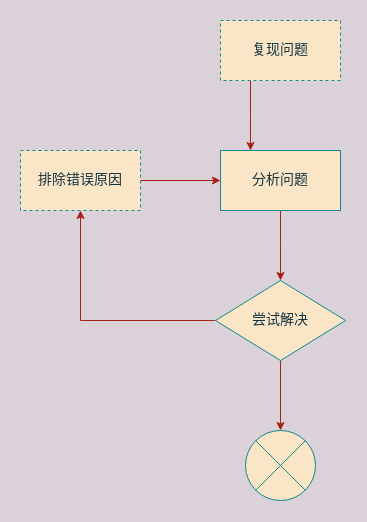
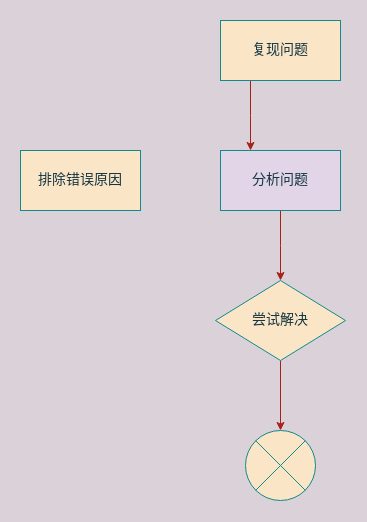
- <mxCell id="3" value="复现问题" style="rounded=0;whiteSpace=wrap;html=1;fillColor=#FAE5C7;strokeColor=#0F8B8D;fontColor=#143642;fontSize=14;fontFamily=腾讯体;dashed=1;" vertex="1" parent="1"><mxGeometry x="220" y="20" width="120" height="60" as="geometry" /></mxCell>
+ <mxCell id="3" value="复现问题" style="rounded=0;whiteSpace=wrap;html=1;fillColor=#FAE5C7;strokeColor=#0F8B8D;fontColor=#143642;fontSize=14;fontFamily=腾讯体;" vertex="1" parent="1"><mxGeometry x="220" y="20" width="120" height="60" as="geometry" /></mxCell>
- <mxCell id="11" value="排除错误原因" style="rounded=0;whiteSpace=wrap;html=1;fillColor=#FAE5C7;strokeColor=#0F8B8D;fontColor=#143642;fontSize=14;fontFamily=腾讯体;dashed=1;" vertex="1" parent="1"><mxGeometry x="20" y="150" width="120" height="60" as="geometry" /></mxCell>
+ <mxCell id="11" value="排除错误原因" style="rounded=0;whiteSpace=wrap;html=1;fillColor=#FAE5C7;strokeColor=#0F8B8D;fontColor=#143642;fontSize=14;fontFamily=腾讯体;" vertex="1" parent="1"><mxGeometry x="20" y="150" width="120" height="60" as="geometry" /></mxCell>
- <mxCell id="10" style="edgeStyle=orthogonalEdgeStyle;rounded=0;orthogonalLoop=1;jettySize=auto;html=1;exitX=1;exitY=0.5;exitDx=0;exitDy=0;entryX=0;entryY=0.5;entryDx=0;entryDy=0;labelBackgroundColor=#DAD2D8;strokeColor=#A8201A;fontColor=#143642;fontSize=14;fontFamily=腾讯体;" edge="1" parent="1" source="11" target="5"><mxGeometry relative="1" as="geometry" /></mxCell>
- <mxCell id="5" value="分析问题" style="rounded=0;whiteSpace=wrap;html=1;fillColor=#FAE5C7;strokeColor=#0F8B8D;fontColor=#143642;fontSize=14;fontFamily=腾讯体;" vertex="1" parent="1"><mxGeometry x="220" y="150" width="120" height="60" as="geometry" /></mxCell>
+ <mxCell id="5" value="分析问题" style="rounded=0;whiteSpace=wrap;html=1;fillColor=#e1d5e7;strokeColor=#0F8B8D;fontColor=#143642;fontSize=14;fontFamily=腾讯体;" vertex="1" parent="1"><mxGeometry x="220" y="150" width="120" height="60" as="geometry" /></mxCell>
- <mxCell id="7" style="edgeStyle=orthogonalEdgeStyle;rounded=0;orthogonalLoop=1;jettySize=auto;html=1;exitX=0;exitY=0.5;exitDx=0;exitDy=0;entryX=0.5;entryY=1;entryDx=0;entryDy=0;labelBackgroundColor=#DAD2D8;strokeColor=#A8201A;fontColor=#143642;fontSize=14;fontFamily=腾讯体;" edge="1" parent="1" source="8" target="11"><mxGeometry relative="1" as="geometry" /></mxCell>
